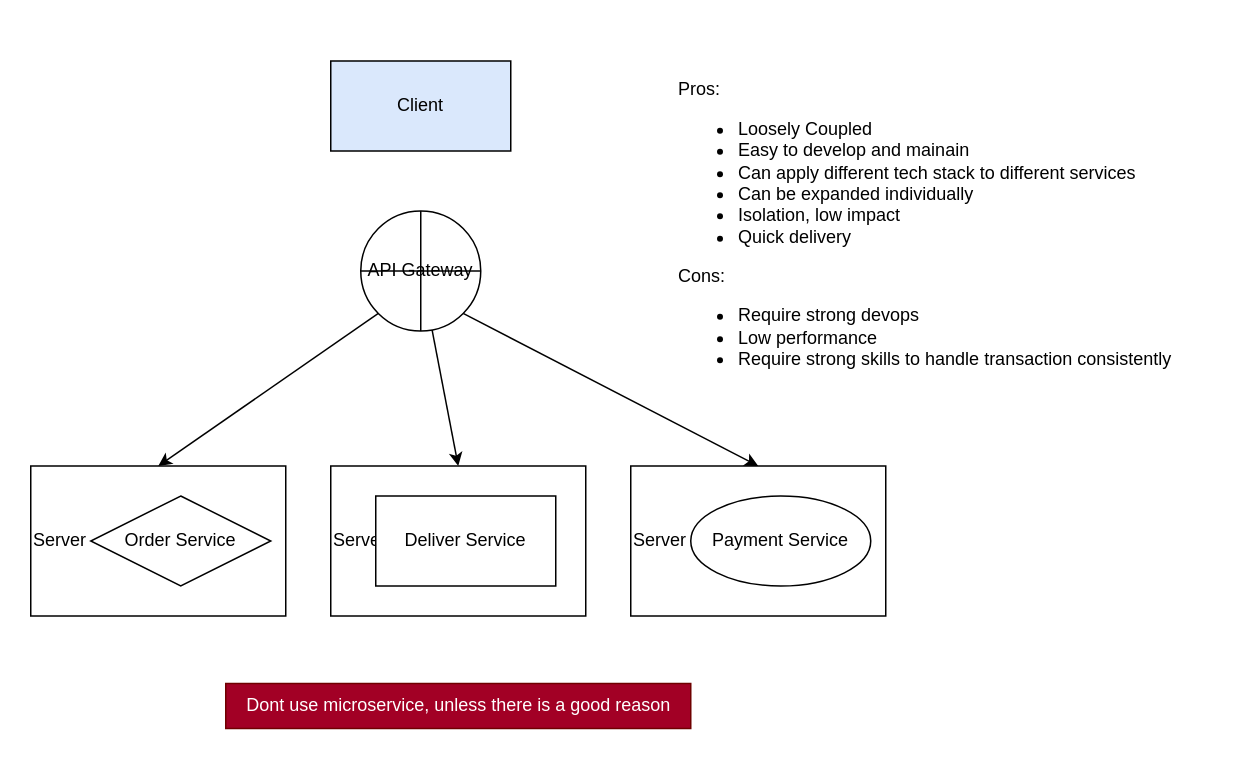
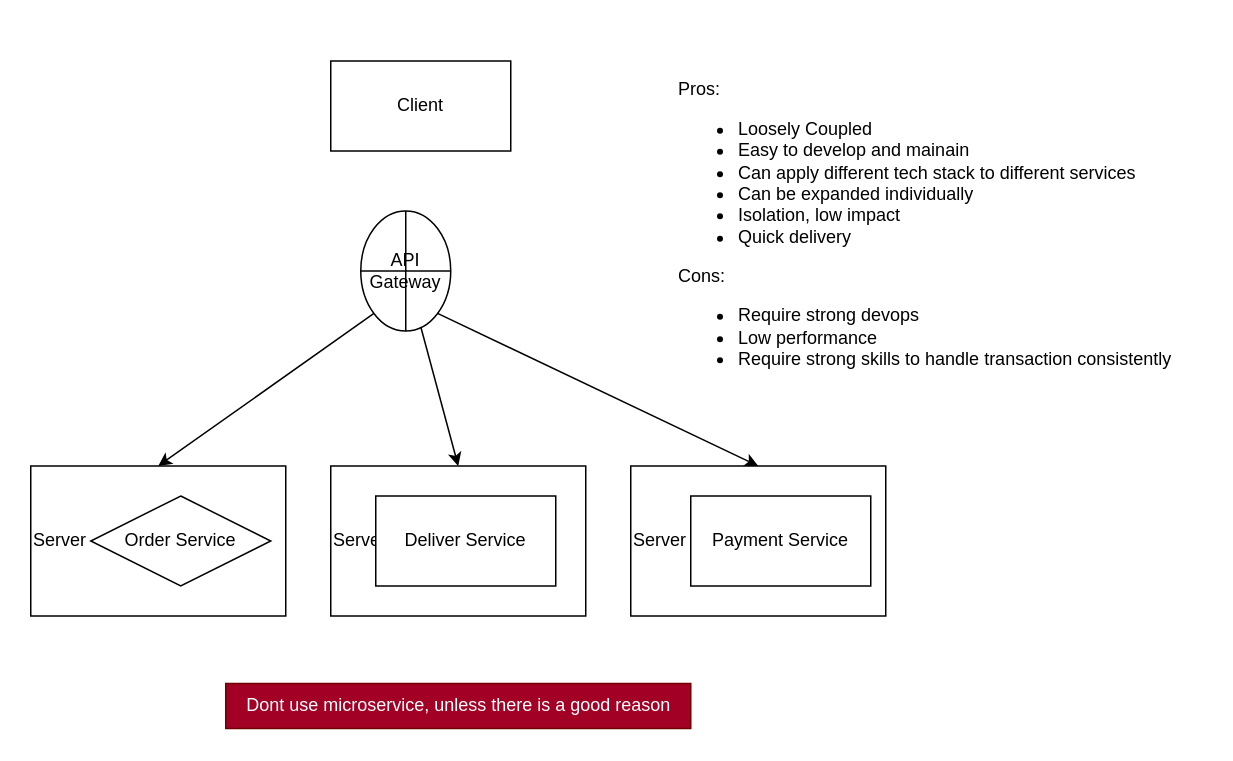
- <mxCell id="2" value="Client" style="rounded=0;whiteSpace=wrap;html=1;fillColor=#dae8fc;" vertex="1" parent="1"><mxGeometry x="220" y="40" width="120" height="60" as="geometry" /></mxCell>
+ <mxCell id="2" value="Client" style="rounded=0;whiteSpace=wrap;html=1;" vertex="1" parent="1"><mxGeometry x="220" y="40" width="120" height="60" as="geometry" /></mxCell>
- <mxCell id="6" value="API Gateway&lt;br&gt;" style="shape=orEllipse;perimeter=ellipsePerimeter;whiteSpace=wrap;html=1;backgroundOutline=1;" vertex="1" parent="1"><mxGeometry x="240" y="140" width="80" height="80" as="geometry" /></mxCell>
+ <mxCell id="6" value="API Gateway&lt;br&gt;" style="shape=orEllipse;perimeter=ellipsePerimeter;whiteSpace=wrap;html=1;backgroundOutline=1;" vertex="1" parent="1"><mxGeometry x="240" y="140" width="60" height="80" as="geometry" /></mxCell>
- <mxCell id="12" value="Payment Service" style="ellipse;whiteSpace=wrap;html=1;" vertex="1" parent="1"><mxGeometry x="460" y="330" width="120" height="60" as="geometry" /></mxCell>
+ <mxCell id="12" value="Payment Service" style="rounded=0;whiteSpace=wrap;html=1;" vertex="1" parent="1"><mxGeometry x="460" y="330" width="120" height="60" as="geometry" /></mxCell>
